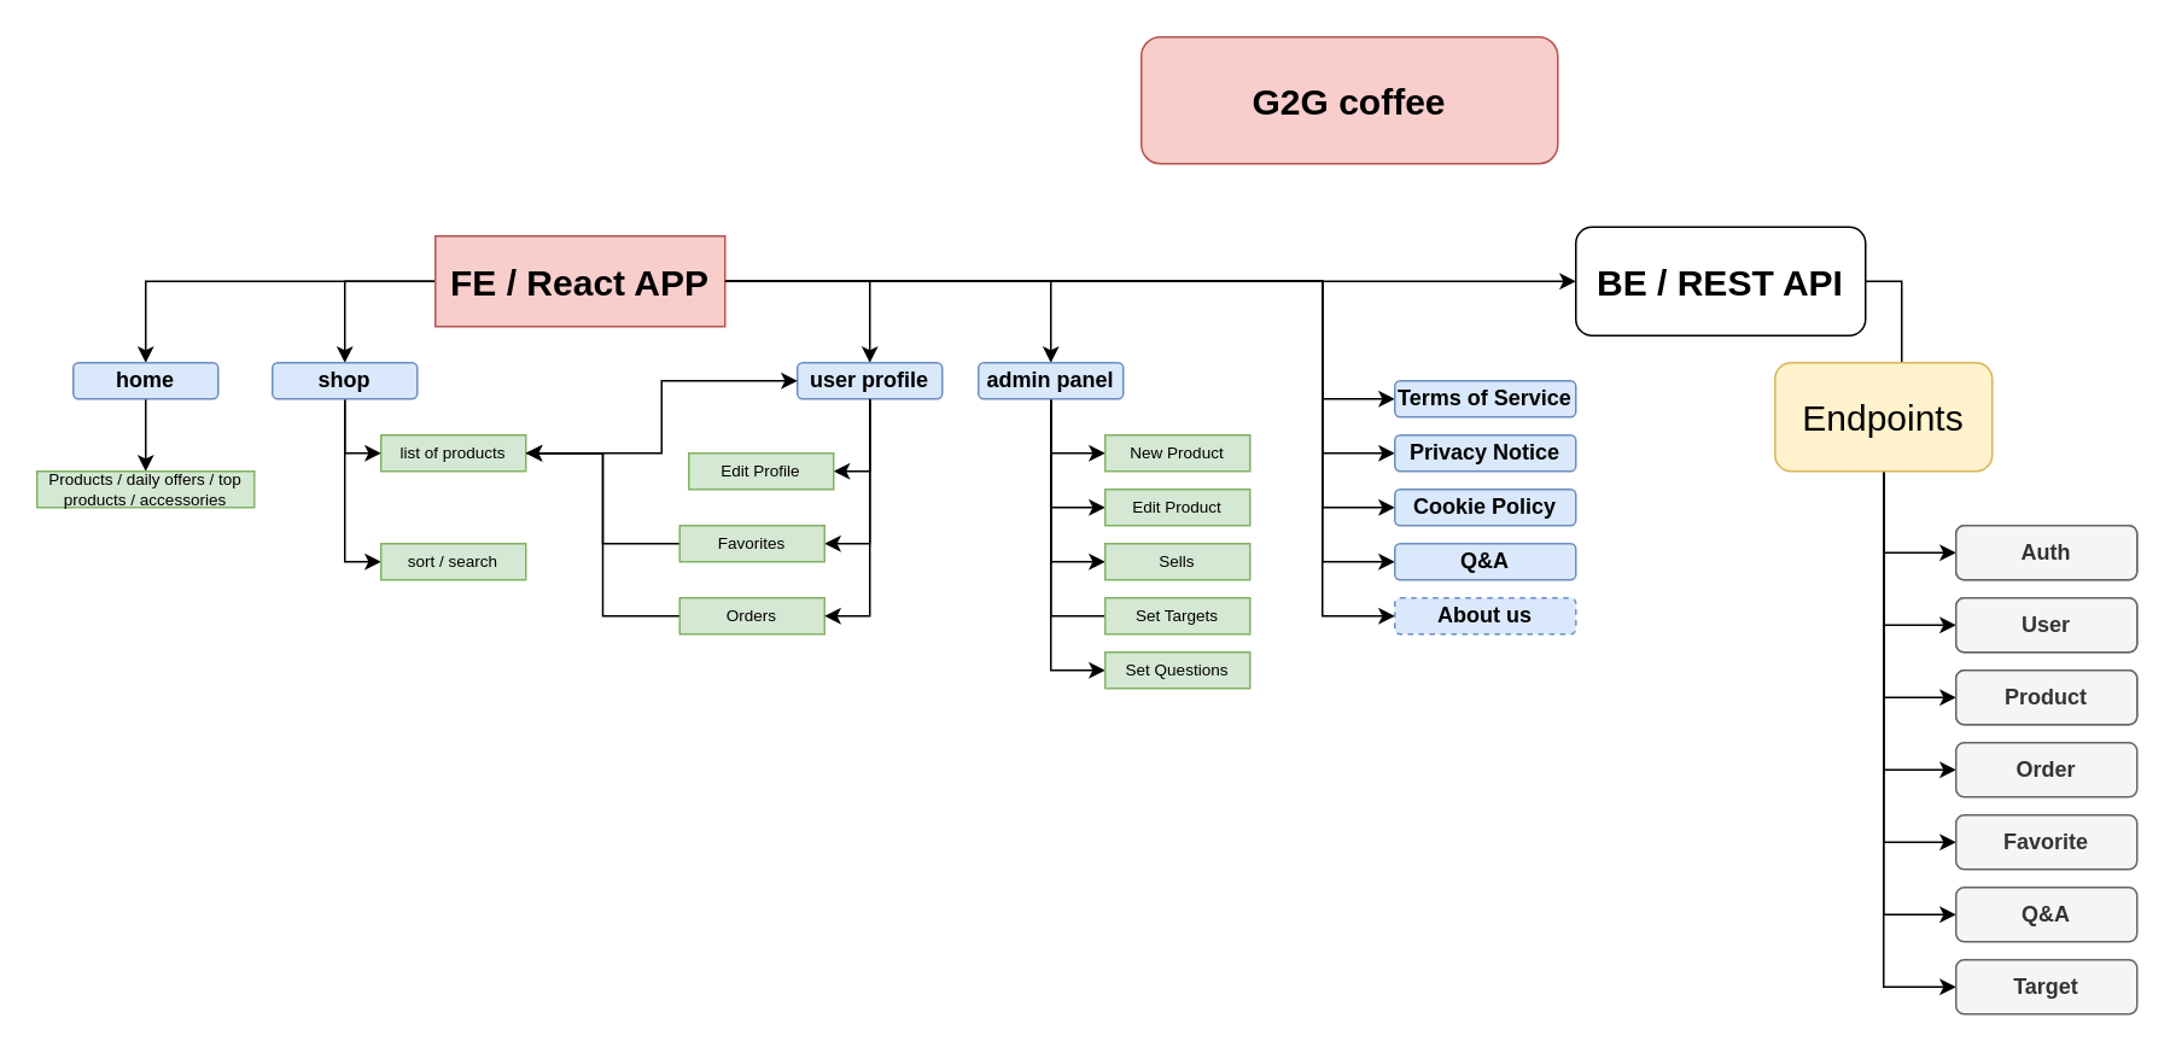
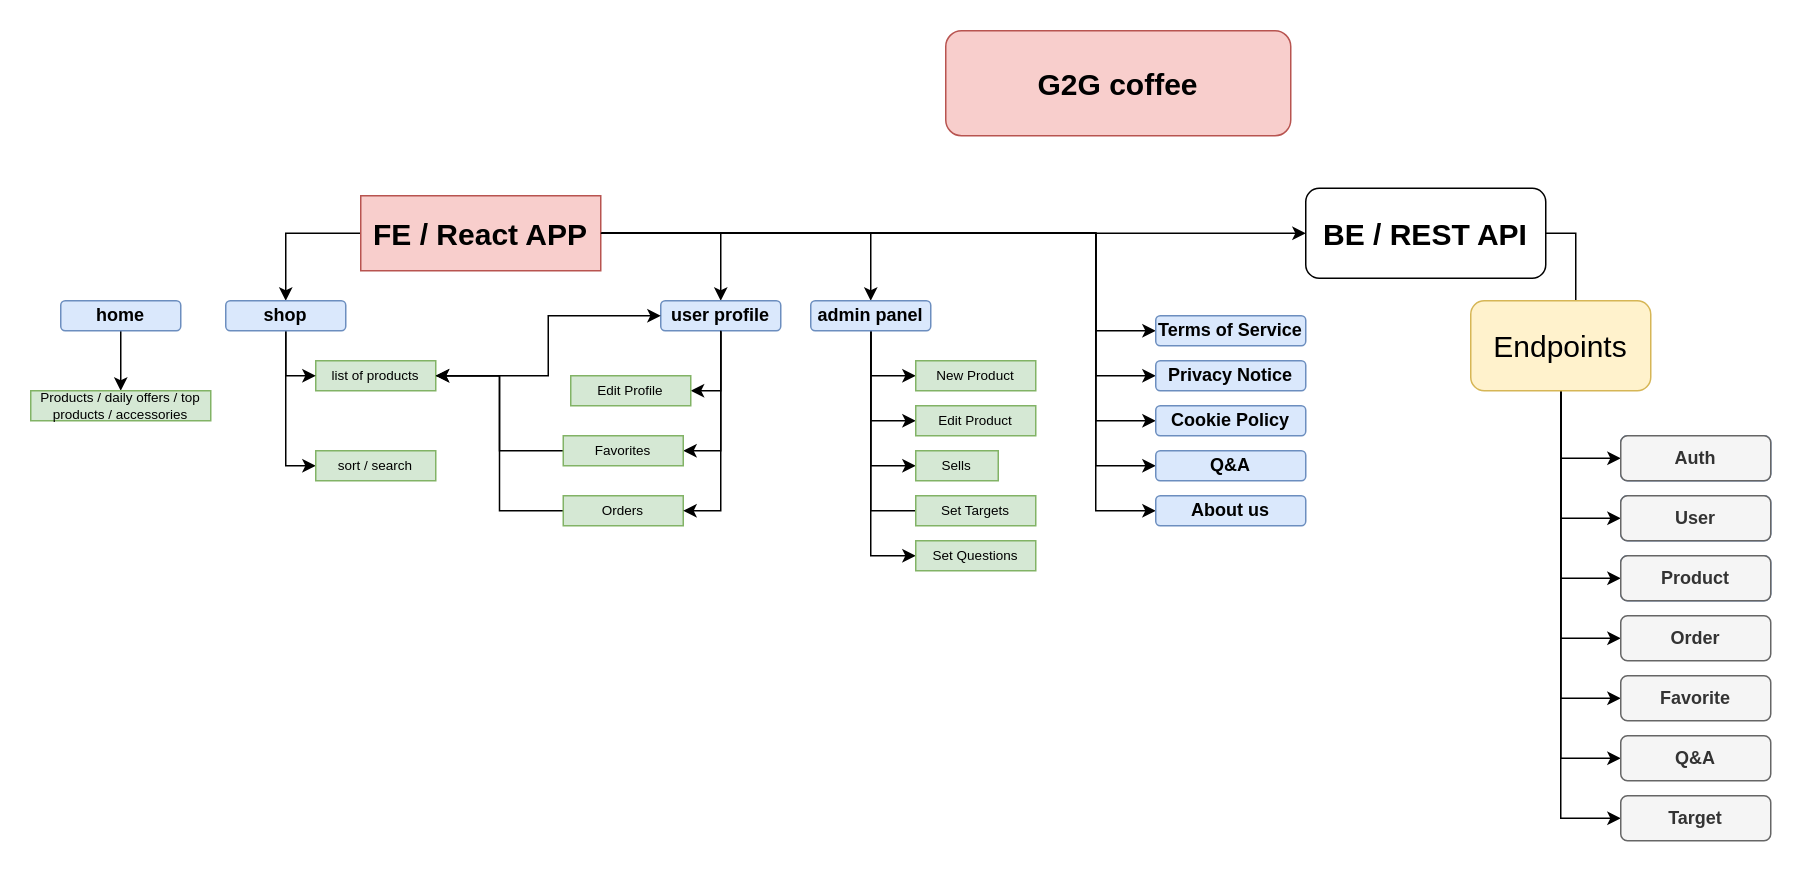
- <mxCell id="5" style="edgeStyle=orthogonalEdgeStyle;rounded=0;orthogonalLoop=1;jettySize=auto;html=1;entryX=0.5;entryY=0;entryDx=0;entryDy=0;" parent="1" source="11" target="13" edge="1"><mxGeometry relative="1" as="geometry" /></mxCell>
- <mxCell id="36" value="Sells" style="rounded=0;whiteSpace=wrap;html=1;fontSize=9;fillColor=#d5e8d4;strokeColor=#82b366;" parent="1" vertex="1"><mxGeometry x="610" y="300" width="80" height="20" as="geometry" /></mxCell>
+ <mxCell id="36" value="Sells" style="rounded=0;whiteSpace=wrap;html=1;fontSize=9;fillColor=#d5e8d4;strokeColor=#82b366;" parent="1" vertex="1"><mxGeometry x="610" y="300" width="55" height="20" as="geometry" /></mxCell>
- <mxCell id="67" value="About us" style="rounded=1;whiteSpace=wrap;html=1;fillColor=#dae8fc;strokeColor=#6c8ebf;fontSize=12;fontStyle=1;dashed=1;" vertex="1" parent="1"><mxGeometry x="770" y="330" width="100" height="20" as="geometry" /></mxCell>
+ <mxCell id="67" value="About us" style="rounded=1;whiteSpace=wrap;html=1;fillColor=#dae8fc;strokeColor=#6c8ebf;fontSize=12;fontStyle=1" vertex="1" parent="1"><mxGeometry x="770" y="330" width="100" height="20" as="geometry" /></mxCell>
